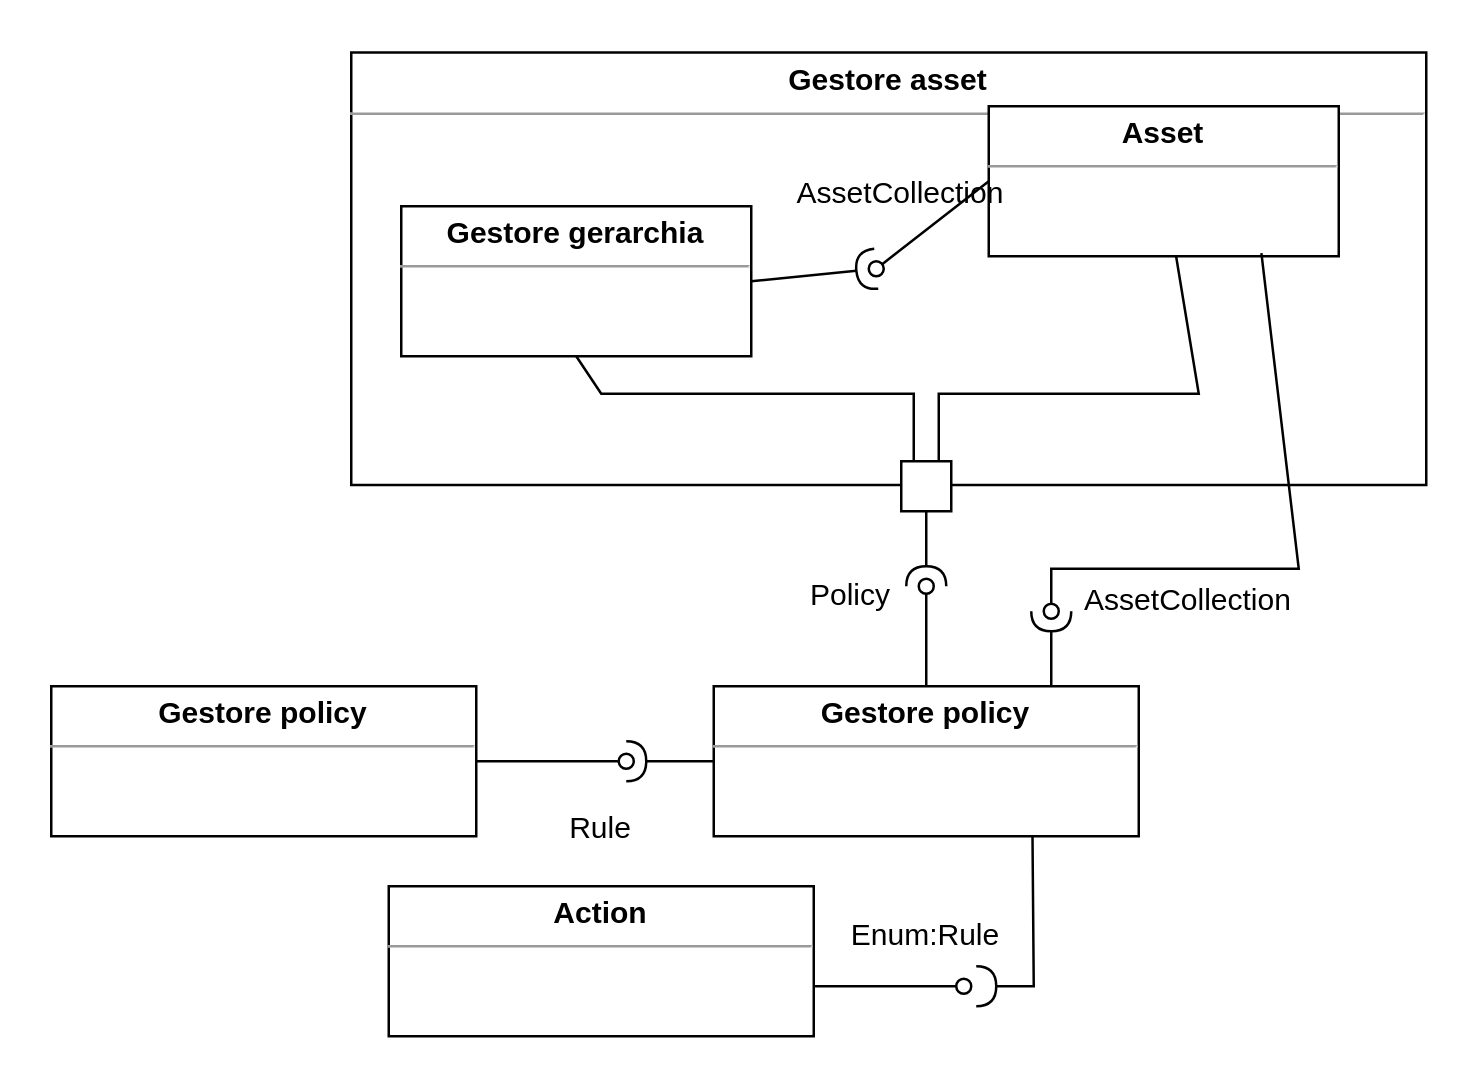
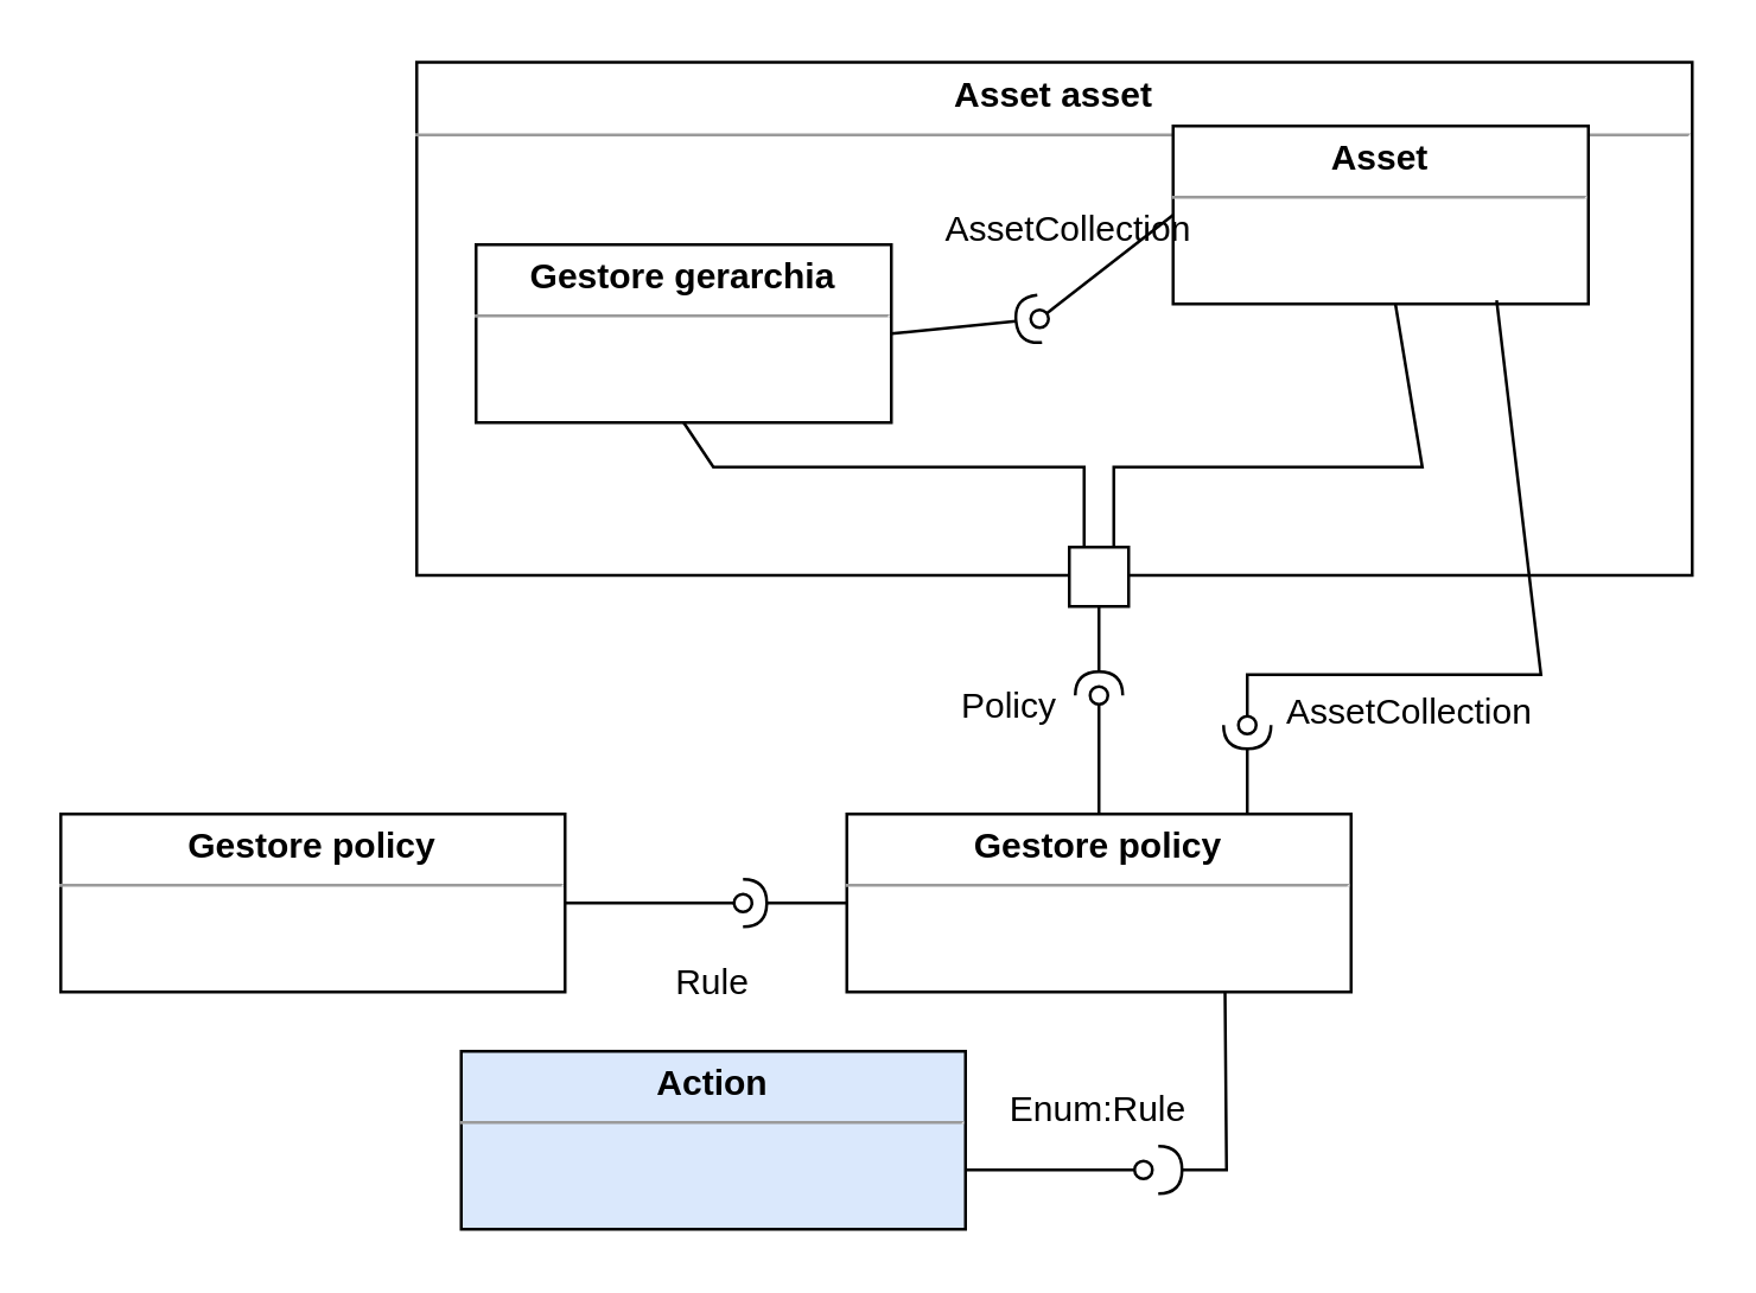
- <mxCell id="2" value="&lt;p style=&quot;margin: 0px ; margin-top: 4px ; text-align: center&quot;&gt;&lt;b&gt;Gestore asset&lt;/b&gt;&lt;/p&gt;&lt;hr size=&quot;1&quot;&gt;&lt;div style=&quot;height: 2px&quot;&gt;&lt;/div&gt;" style="verticalAlign=top;align=left;overflow=fill;fontSize=12;fontFamily=Helvetica;html=1;" vertex="1" parent="1"><mxGeometry x="140" y="20.5" width="430" height="173" as="geometry" /></mxCell>
+ <mxCell id="2" value="&lt;p style=&quot;margin: 0px ; margin-top: 4px ; text-align: center&quot;&gt;&lt;b&gt;Asset asset&lt;/b&gt;&lt;/p&gt;&lt;hr size=&quot;1&quot;&gt;&lt;div style=&quot;height: 2px&quot;&gt;&lt;/div&gt;" style="verticalAlign=top;align=left;overflow=fill;fontSize=12;fontFamily=Helvetica;html=1;" vertex="1" parent="1"><mxGeometry x="140" y="20.5" width="430" height="173" as="geometry" /></mxCell>
- <mxCell id="19" value="&lt;p style=&quot;margin: 0px ; margin-top: 4px ; text-align: center&quot;&gt;&lt;b&gt;Action&lt;/b&gt;&lt;/p&gt;&lt;hr size=&quot;1&quot;&gt;&lt;div style=&quot;height: 2px&quot;&gt;&lt;/div&gt;" style="verticalAlign=top;align=left;overflow=fill;fontSize=12;fontFamily=Helvetica;html=1;" vertex="1" parent="1"><mxGeometry x="155" y="354" width="170" height="60" as="geometry" /></mxCell>
+ <mxCell id="19" value="&lt;p style=&quot;margin: 0px ; margin-top: 4px ; text-align: center&quot;&gt;&lt;b&gt;Action&lt;/b&gt;&lt;/p&gt;&lt;hr size=&quot;1&quot;&gt;&lt;div style=&quot;height: 2px&quot;&gt;&lt;/div&gt;" style="verticalAlign=top;align=left;overflow=fill;fontSize=12;fontFamily=Helvetica;html=1;fillColor=#dae8fc;" vertex="1" parent="1"><mxGeometry x="155" y="354" width="170" height="60" as="geometry" /></mxCell>
